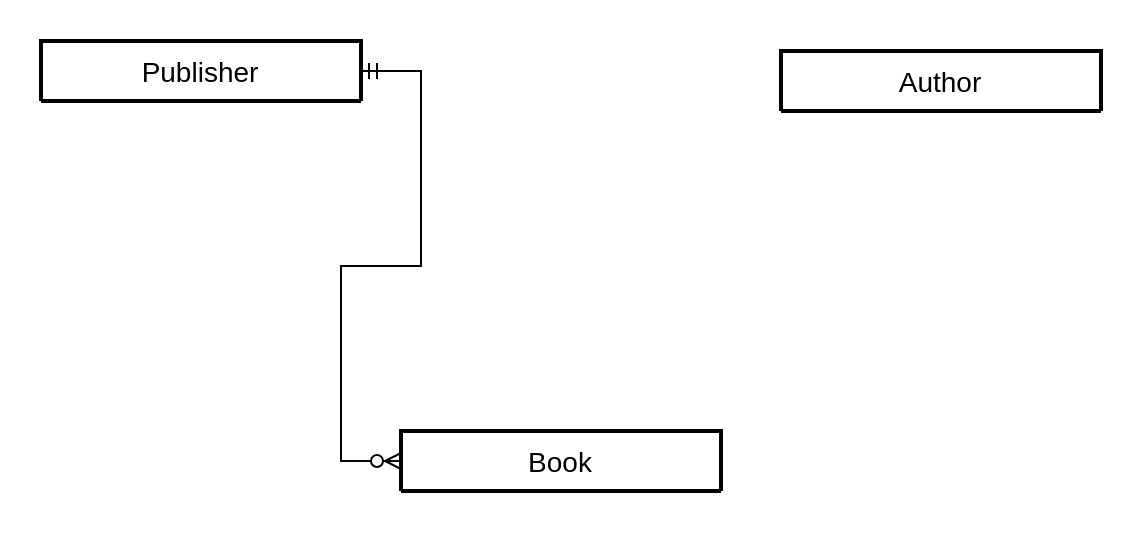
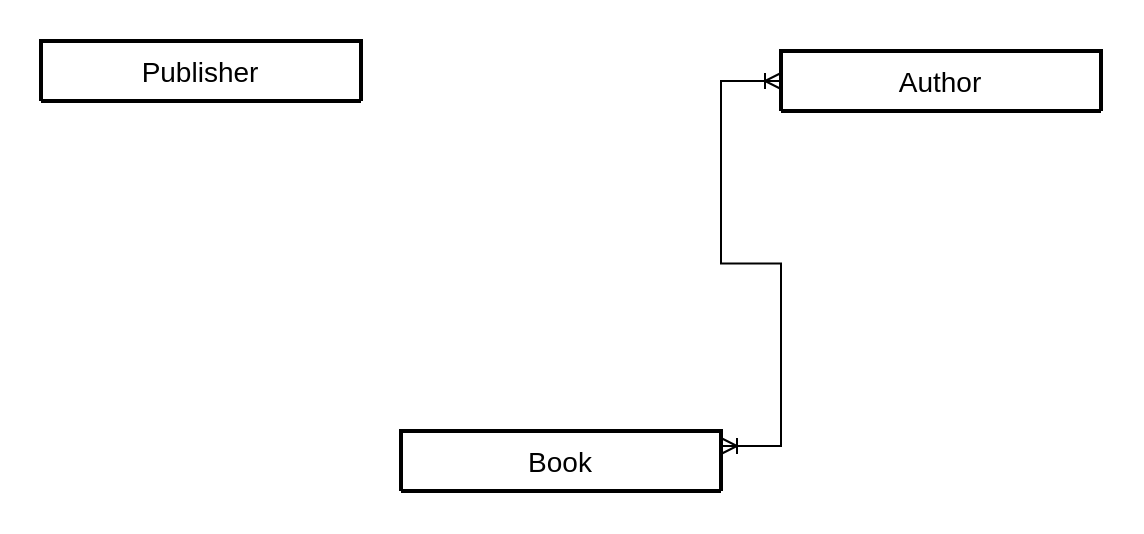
+ <mxCell id="5" value="" style="edgeStyle=entityRelationEdgeStyle;fontSize=12;html=1;endArrow=ERoneToMany;startArrow=ERoneToMany;rounded=0;entryX=0;entryY=0.5;entryDx=0;entryDy=0;exitX=1;exitY=0.25;exitDx=0;exitDy=0;" parent="1" source="4" target="3" edge="1"><mxGeometry width="100" height="100" relative="1" as="geometry"><mxPoint x="362.72" y="275.24" as="sourcePoint" /><mxPoint x="390" y="100" as="targetPoint" /></mxGeometry></mxCell>
- <mxCell id="6" value="" style="edgeStyle=entityRelationEdgeStyle;fontSize=12;html=1;endArrow=ERzeroToMany;startArrow=ERmandOne;rounded=0;entryX=0;entryY=0.5;entryDx=0;entryDy=0;exitX=1;exitY=0.5;exitDx=0;exitDy=0;" parent="1" source="2" target="4" edge="1"><mxGeometry width="100" height="100" relative="1" as="geometry"><mxPoint x="170" y="100" as="sourcePoint" /><mxPoint x="195.52" y="282.44" as="targetPoint" /></mxGeometry></mxCell>
